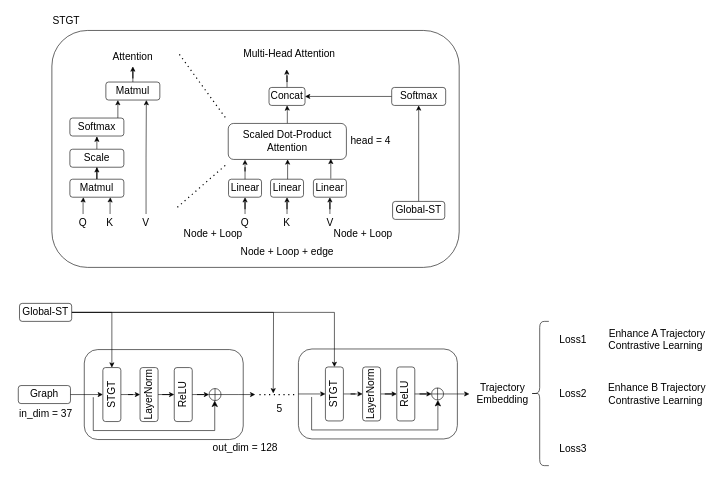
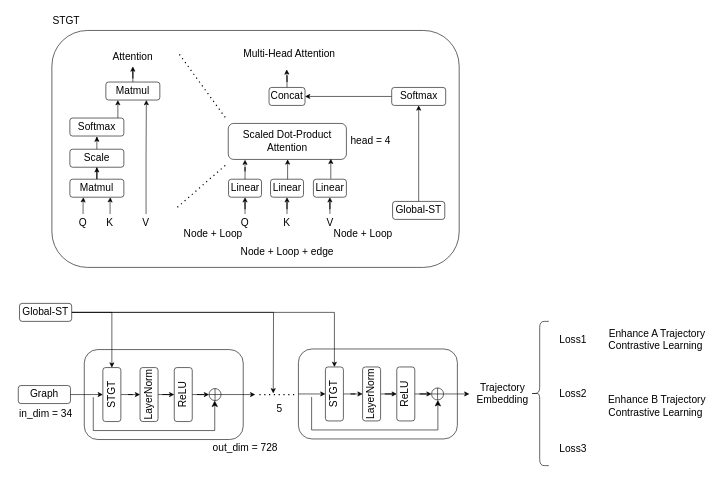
- <mxCell id="29" style="edgeStyle=orthogonalEdgeStyle;rounded=0;orthogonalLoop=1;jettySize=auto;html=1;fontSize=17;" edge="1" parent="1" source="30" target="35"><mxGeometry relative="1" as="geometry" /></mxCell>
- <mxCell id="82" value="Enhance B Trajectory Contrastive Learning&amp;nbsp;" style="text;html=1;align=center;verticalAlign=middle;whiteSpace=wrap;rounded=0;fontSize=17;" vertex="1" parent="1"><mxGeometry x="1004.5" y="633" width="180" height="47" as="geometry" /></mxCell>
+ <mxCell id="82" value="Enhance B Trajectory Contrastive Learning&amp;nbsp;" style="text;html=1;align=center;verticalAlign=middle;whiteSpace=wrap;rounded=0;fontSize=17;" vertex="1" parent="1"><mxGeometry x="1004.5" y="653" width="180" height="47" as="geometry" /></mxCell>
- <mxCell id="57" value="in_dim = 37" style="text;html=1;align=center;verticalAlign=middle;whiteSpace=wrap;rounded=0;fontSize=17;" vertex="1" parent="1"><mxGeometry x="20.5" y="675" width="110" height="30" as="geometry" /></mxCell>
+ <mxCell id="57" value="in_dim = 34" style="text;html=1;align=center;verticalAlign=middle;whiteSpace=wrap;rounded=0;fontSize=17;" vertex="1" parent="1"><mxGeometry x="20.5" y="675" width="110" height="30" as="geometry" /></mxCell>
- <mxCell id="63" value="out_dim = 128" style="text;html=1;align=center;verticalAlign=middle;whiteSpace=wrap;rounded=0;fontSize=17;" vertex="1" parent="1"><mxGeometry x="345.75" y="732" width="124.5" height="30" as="geometry" /></mxCell>
+ <mxCell id="63" value="out_dim = 728" style="text;html=1;align=center;verticalAlign=middle;whiteSpace=wrap;rounded=0;fontSize=17;" vertex="1" parent="1"><mxGeometry x="345.75" y="732" width="124.5" height="30" as="geometry" /></mxCell>
